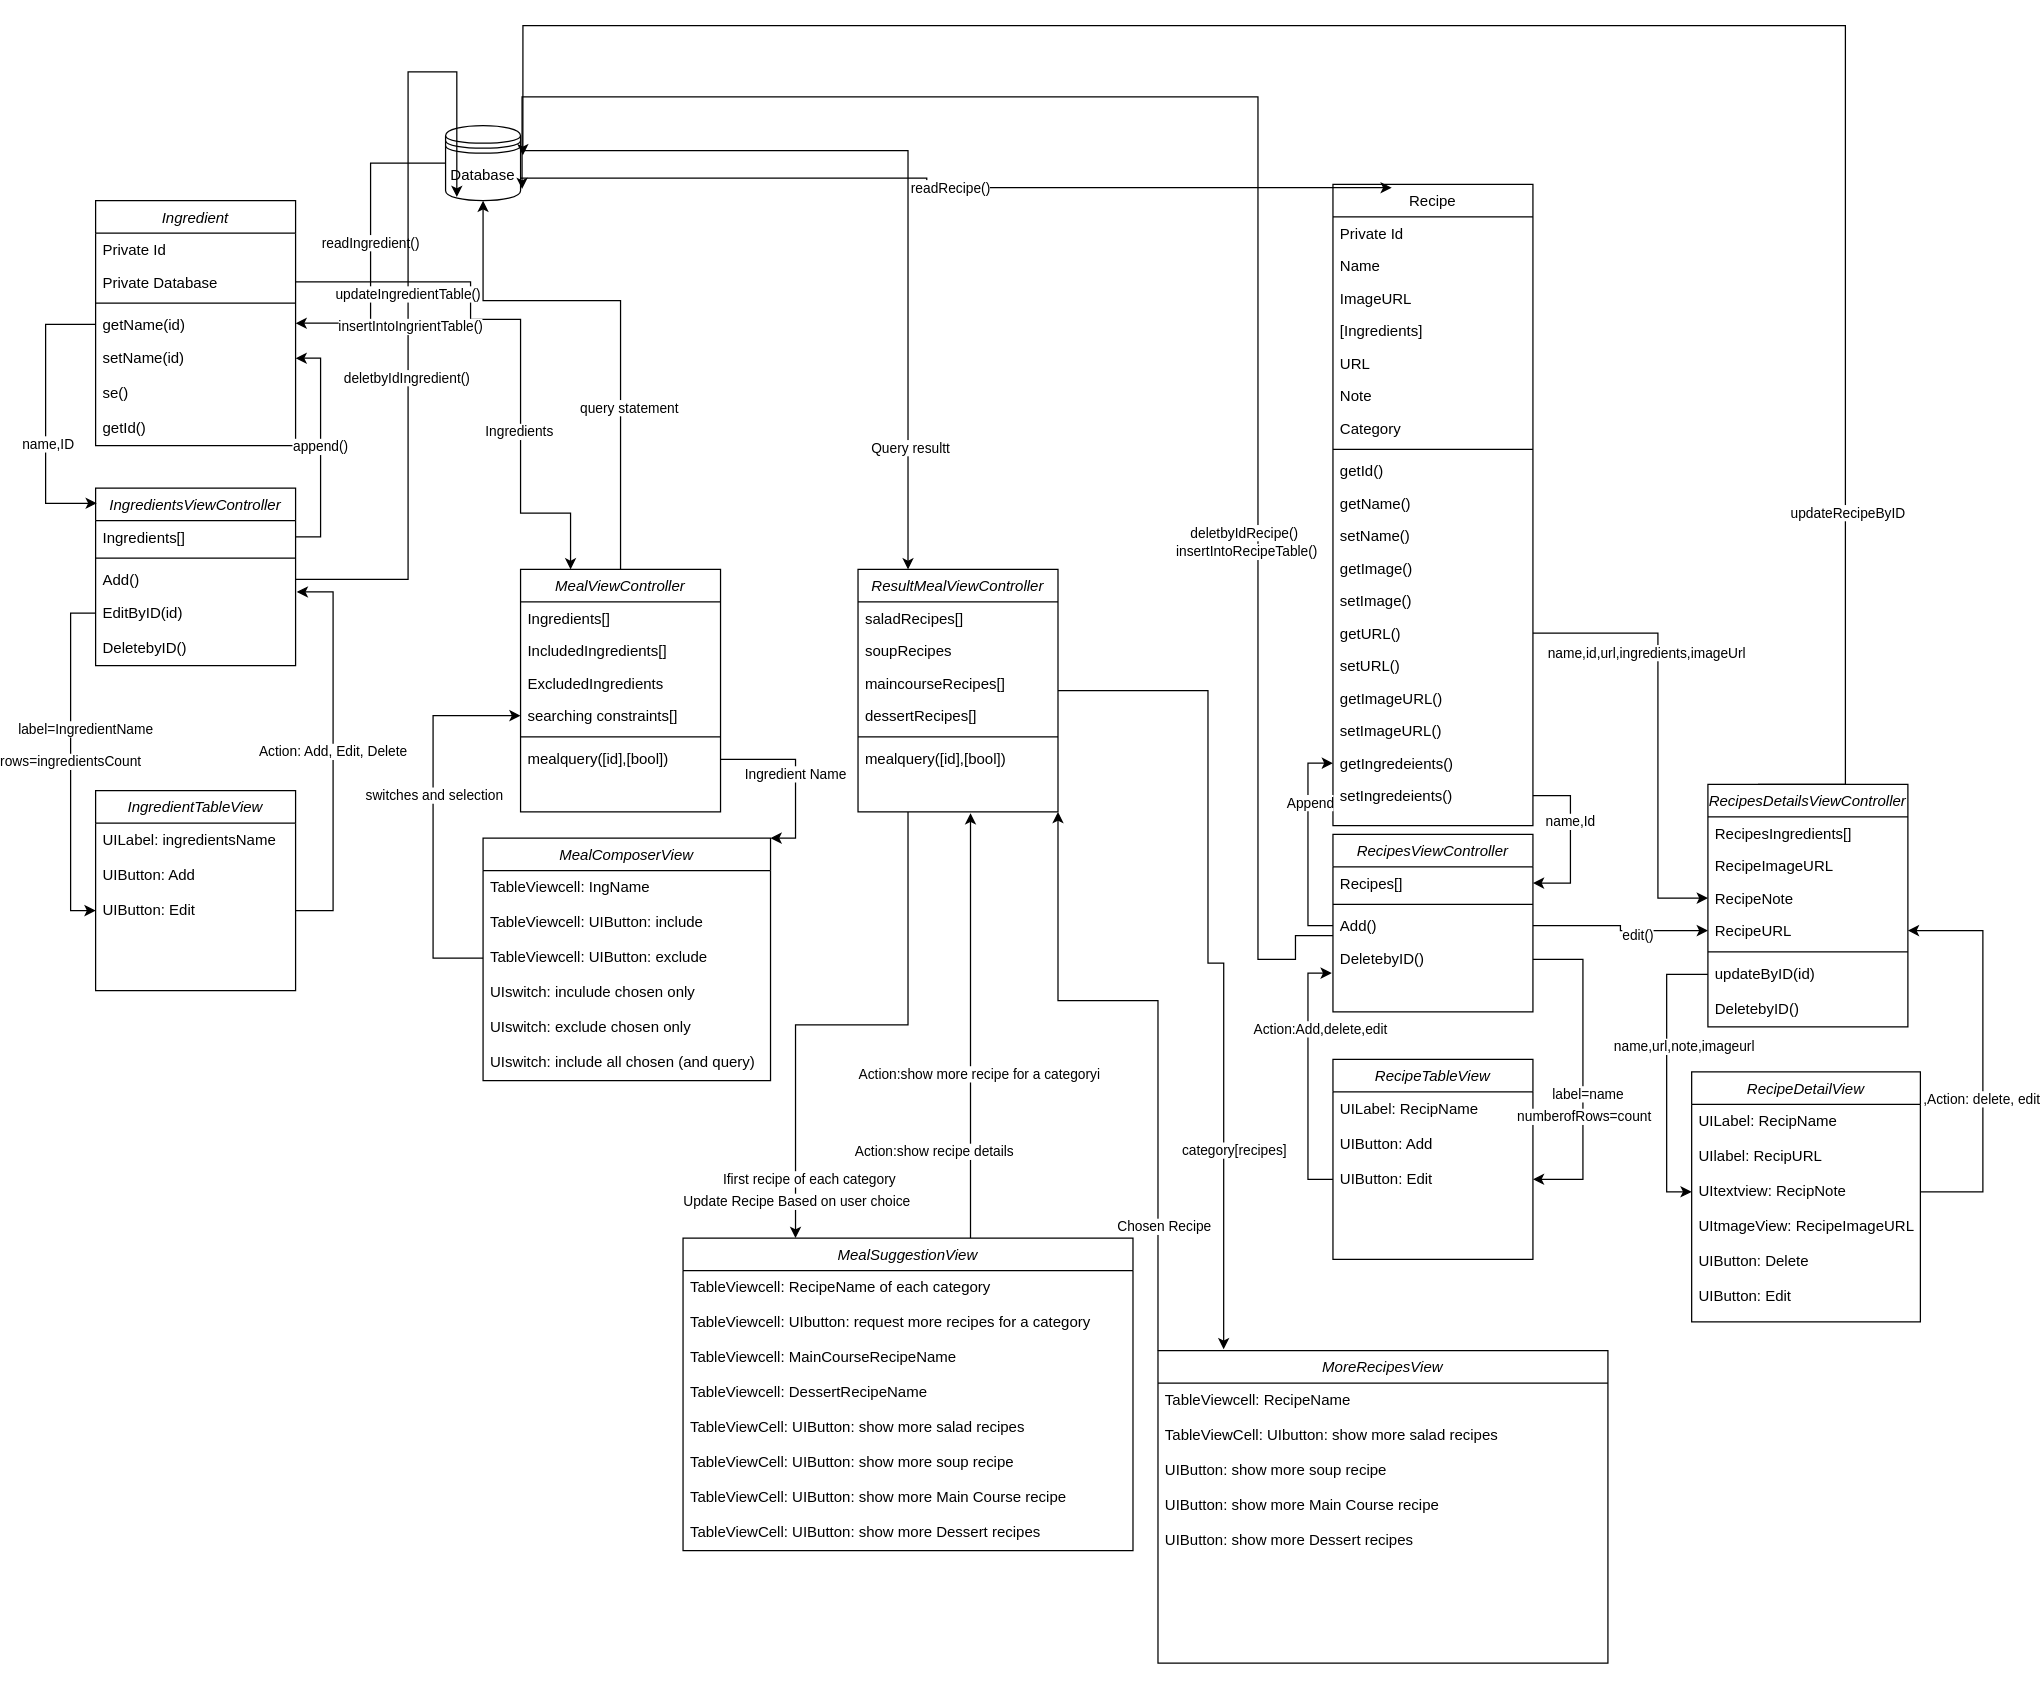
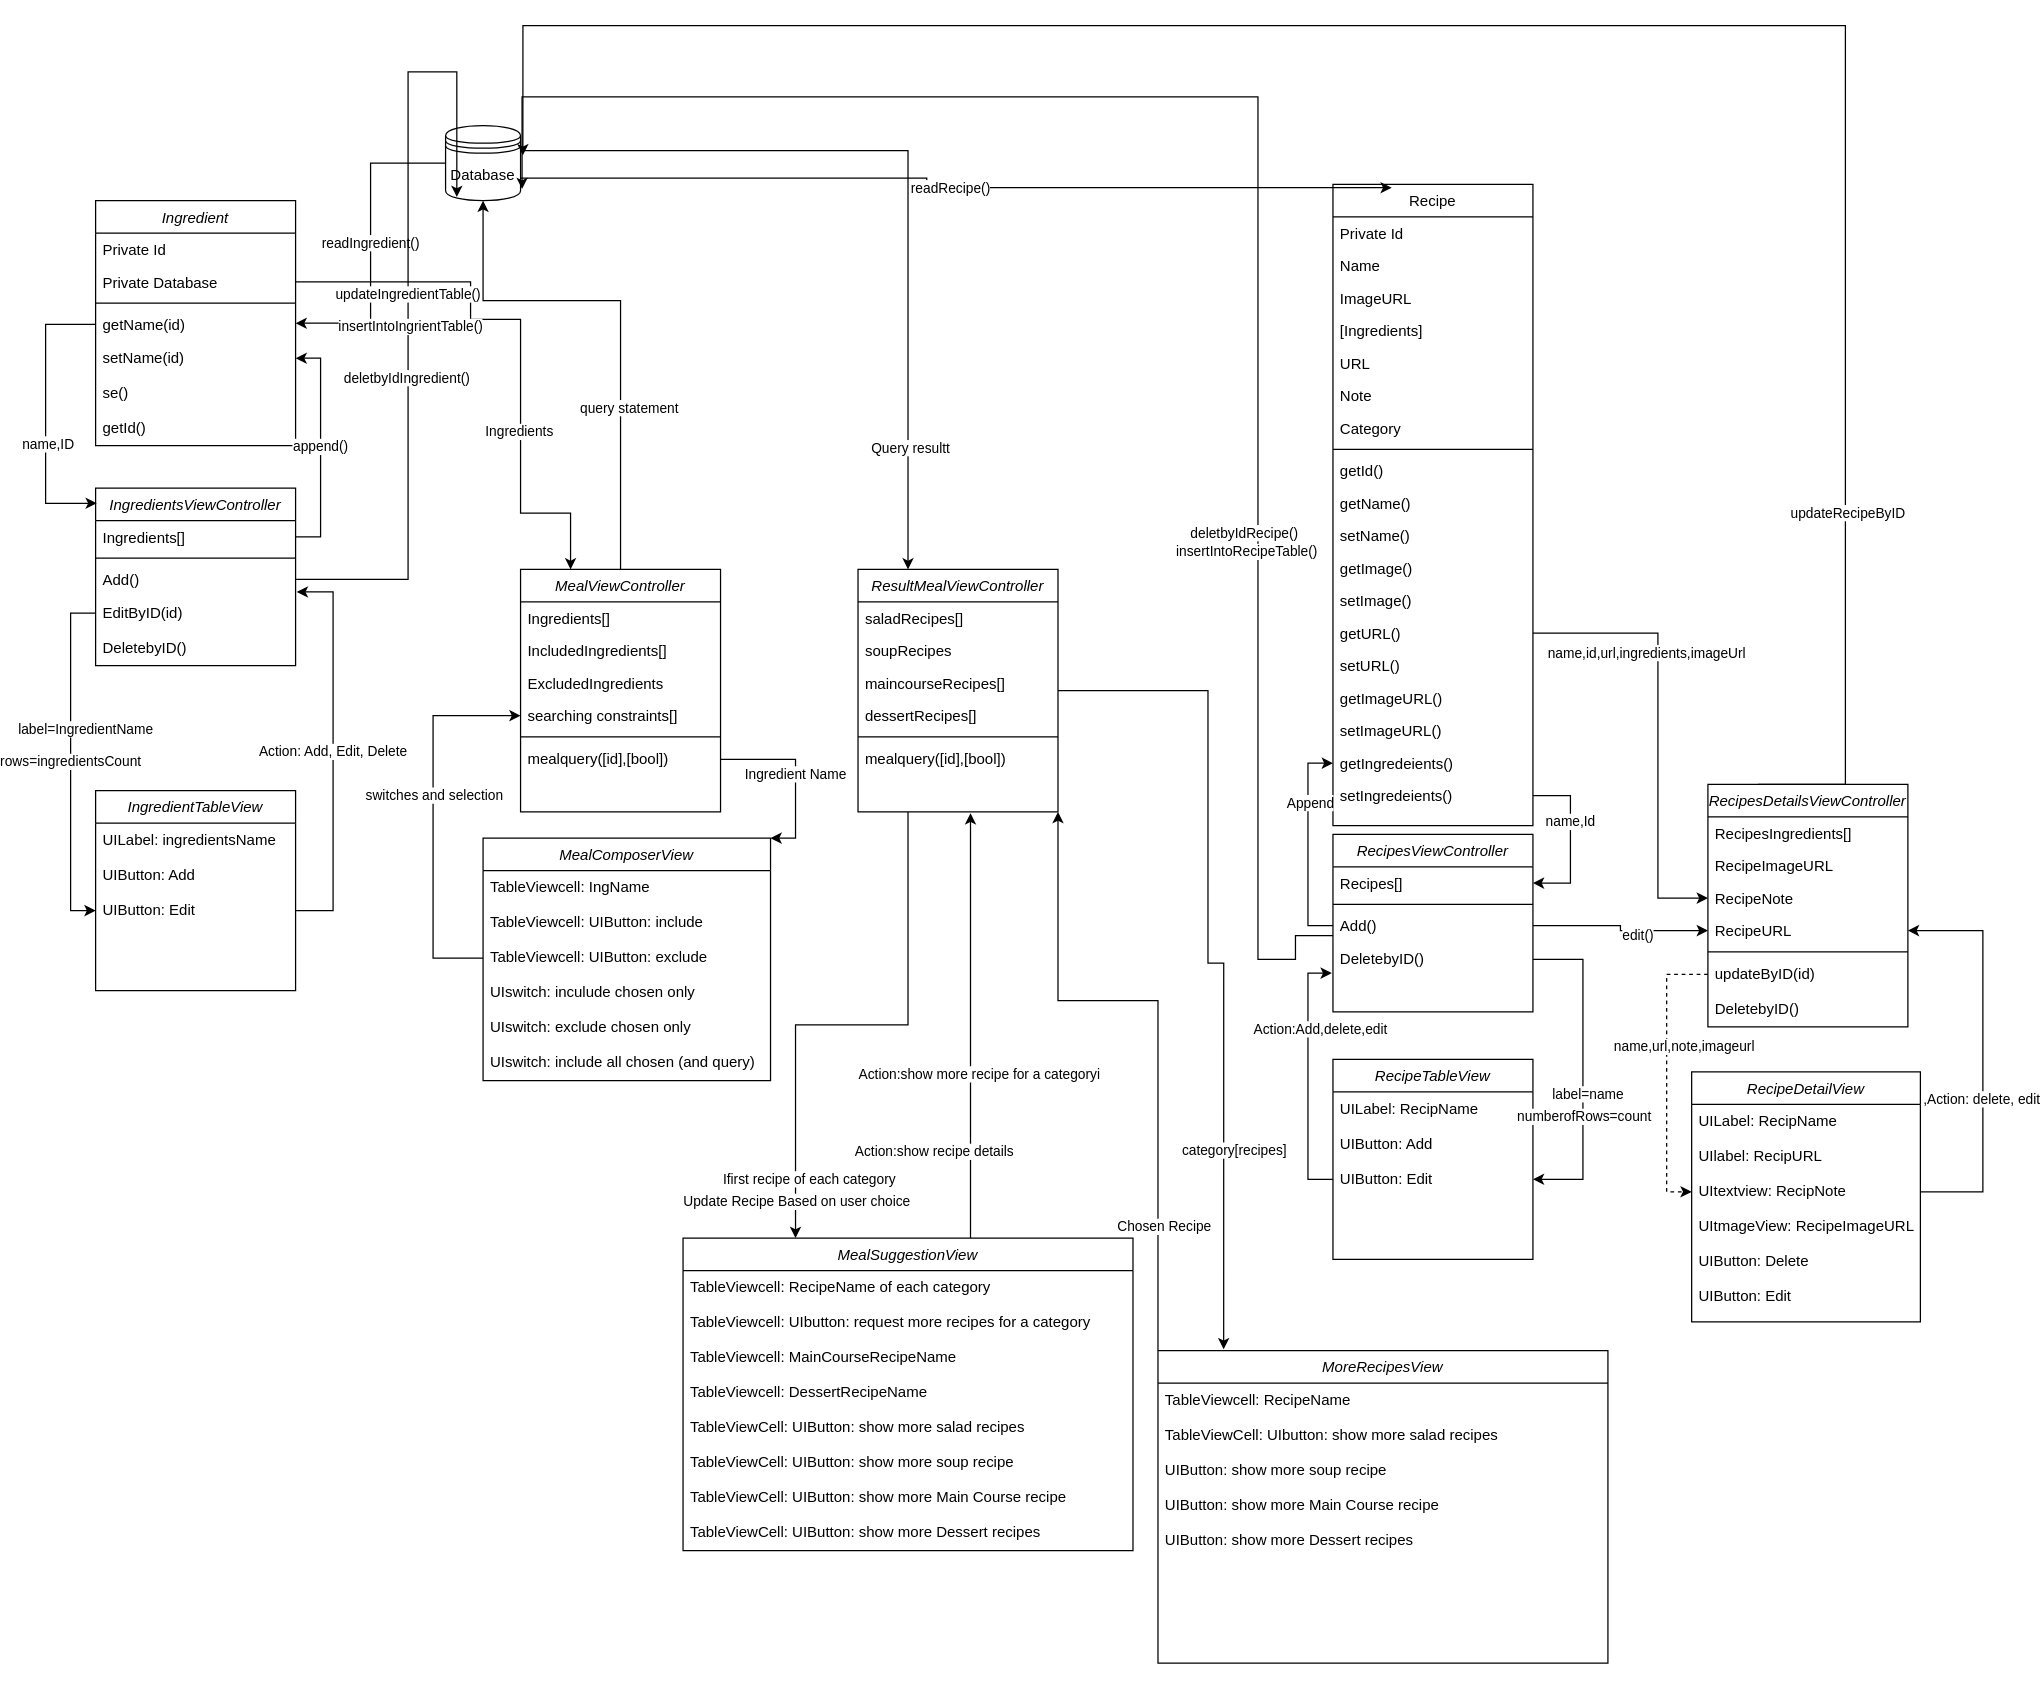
- <mxCell id="99" style="edgeStyle=orthogonalEdgeStyle;rounded=0;orthogonalLoop=1;jettySize=auto;html=1;exitX=0;exitY=0.5;exitDx=0;exitDy=0;entryX=0;entryY=0.5;entryDx=0;entryDy=0;" edge="1" parent="1" source="81" target="86"><mxGeometry relative="1" as="geometry" /></mxCell>
+ <mxCell id="99" style="edgeStyle=orthogonalEdgeStyle;rounded=0;orthogonalLoop=1;jettySize=auto;html=1;exitX=0;exitY=0.5;exitDx=0;exitDy=0;entryX=0;entryY=0.5;entryDx=0;entryDy=0;dashed=1;" edge="1" parent="1" source="81" target="86"><mxGeometry relative="1" as="geometry" /></mxCell>
